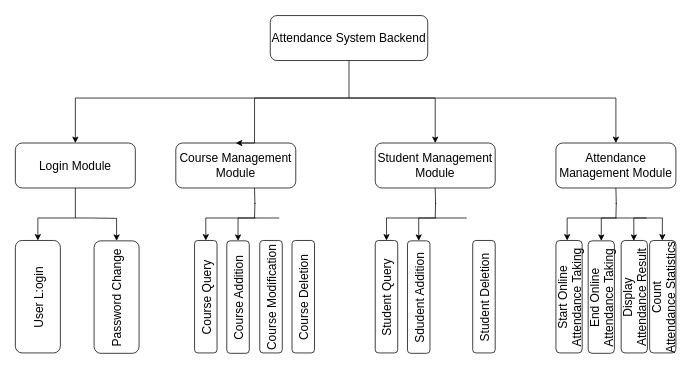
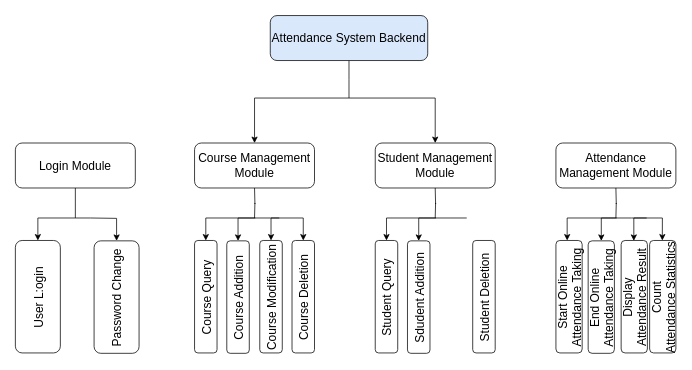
- <mxCell id="4" value="Attendance System Backend" style="rounded=1;whiteSpace=wrap;html=1;fontSize=16;" parent="2" vertex="1"><mxGeometry x="340" width="210" height="60" as="geometry" /></mxCell>
+ <mxCell id="4" value="Attendance System Backend" style="rounded=1;whiteSpace=wrap;html=1;fontSize=16;fillColor=#dae8fc;" parent="2" vertex="1"><mxGeometry x="340" width="210" height="60" as="geometry" /></mxCell>
- <mxCell id="11" style="edgeStyle=orthogonalEdgeStyle;rounded=0;orthogonalLoop=1;jettySize=auto;html=1;fontSize=16;exitX=0.5;exitY=0;exitDx=0;exitDy=0;endArrow=classic;endFill=1;startArrow=classic;startFill=1;" parent="2" source="10" target="6" edge="1"><mxGeometry relative="1" as="geometry"><mxPoint x="445" y="110" as="targetPoint" /><mxPoint x="800" y="110" as="sourcePoint" /><Array as="points"><mxPoint x="801" y="110" /><mxPoint x="80" y="110" /></Array></mxGeometry></mxCell>
- <mxCell id="7" value="Course Management Module" style="rounded=1;whiteSpace=wrap;html=1;fontSize=16;" parent="2" vertex="1"><mxGeometry x="214" y="170" width="160" height="60" as="geometry" /></mxCell>
+ <mxCell id="7" value="Course Management Module" style="rounded=1;whiteSpace=wrap;html=1;fontSize=16;" parent="2" vertex="1"><mxGeometry x="239" y="170" width="160" height="60" as="geometry" /></mxCell>
+ <mxCell id="23" value="" style="edgeStyle=orthogonalEdgeStyle;elbow=vertical;rounded=0;entryX=0;entryY=0.5;entryDx=0;entryDy=0;exitX=0;exitY=0.5;exitDx=0;exitDy=0;startArrow=classic;startFill=1;" parent="2" source="22" target="21" edge="1"><mxGeometry relative="1" as="geometry"><mxPoint x="389" y="280" as="sourcePoint" /><mxPoint x="323" y="300" as="targetPoint" /><Array as="points"><mxPoint x="384" y="270" /><mxPoint x="341" y="270" /></Array></mxGeometry></mxCell>
